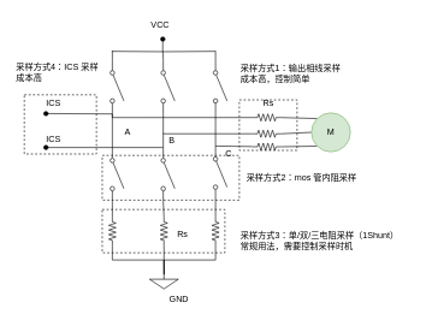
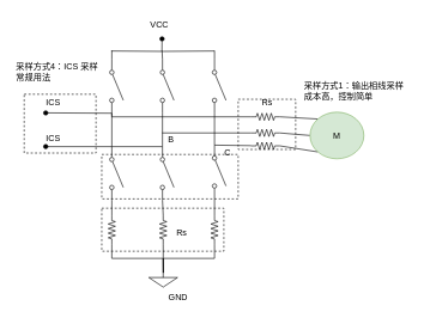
- <mxCell id="54" value="采样方式4：ICS 采样&lt;div&gt;成本高&lt;/div&gt;" style="text;html=1;align=left;verticalAlign=middle;resizable=0;points=[];autosize=1;strokeColor=none;fillColor=none;" vertex="1" parent="1"><mxGeometry x="20" y="80" width="140" height="40" as="geometry" /></mxCell>
+ <mxCell id="54" value="采样方式4：ICS 采样&lt;div&gt;常规用法&lt;/div&gt;" style="text;html=1;align=left;verticalAlign=middle;resizable=0;points=[];autosize=1;strokeColor=none;fillColor=none;" vertex="1" parent="1"><mxGeometry x="20" y="80" width="140" height="40" as="geometry" /></mxCell>
- <mxCell id="47" value="采样方式1：输出相线采样&lt;div&gt;成本高，控制简单&lt;/div&gt;" style="text;html=1;align=left;verticalAlign=middle;resizable=0;points=[];autosize=1;strokeColor=none;fillColor=none;" vertex="1" parent="1"><mxGeometry x="331" y="80" width="157" height="41" as="geometry" /></mxCell>
+ <mxCell id="47" value="采样方式1：输出相线采样&lt;div&gt;成本高，控制简单&lt;/div&gt;" style="text;html=1;align=left;verticalAlign=middle;resizable=0;points=[];autosize=1;strokeColor=none;fillColor=none;" vertex="1" parent="1"><mxGeometry x="421" y="105" width="157" height="41" as="geometry" /></mxCell>
- <mxCell id="13" value="A" style="text;html=1;align=center;verticalAlign=middle;resizable=0;points=[];autosize=1;strokeColor=none;fillColor=none;" vertex="1" parent="1"><mxGeometry x="161.001" y="167.002" width="30" height="30" as="geometry" /></mxCell>
- <mxCell id="32" value="M" style="ellipse;whiteSpace=wrap;html=1;aspect=fixed;fillColor=#d5e8d4;strokeColor=#82b366;" vertex="1" parent="1"><mxGeometry x="431" y="156" width="54" height="54" as="geometry" /></mxCell>
+ <mxCell id="32" value="M" style="ellipse;whiteSpace=wrap;html=1;aspect=fixed;fillColor=#d5e8d4;strokeColor=#82b366;" vertex="1" parent="1"><mxGeometry x="431" y="156" width="75" height="65" as="geometry" /></mxCell>
- <mxCell id="50" value="采样方式2：mos 管内阻采样" style="text;html=1;align=center;verticalAlign=middle;resizable=0;points=[];autosize=1;strokeColor=none;fillColor=none;" vertex="1" parent="1"><mxGeometry x="331" y="233" width="171" height="26" as="geometry" /></mxCell>
- <mxCell id="48" value="采样方式3：单/双/三电阻采样（1Shunt）&lt;div&gt;常规用法，需要控制采样时机&lt;/div&gt;" style="text;html=1;align=left;verticalAlign=middle;resizable=0;points=[];autosize=1;strokeColor=none;fillColor=none;" vertex="1" parent="1"><mxGeometry x="331" y="313" width="237" height="41" as="geometry" /></mxCell>
